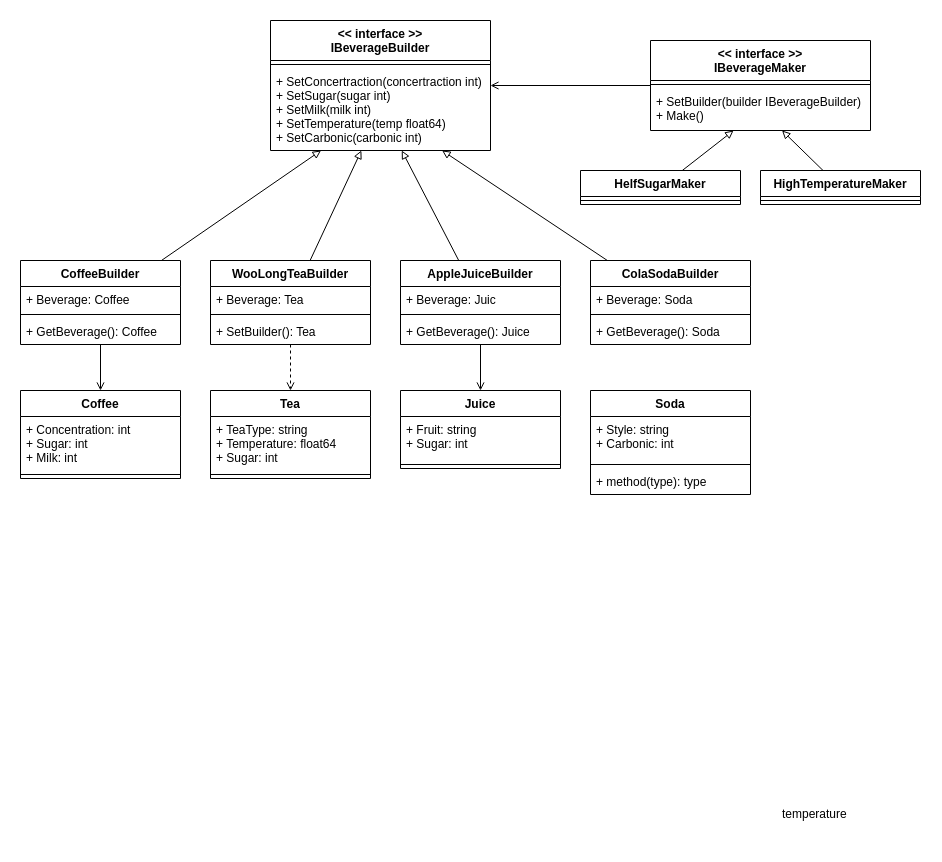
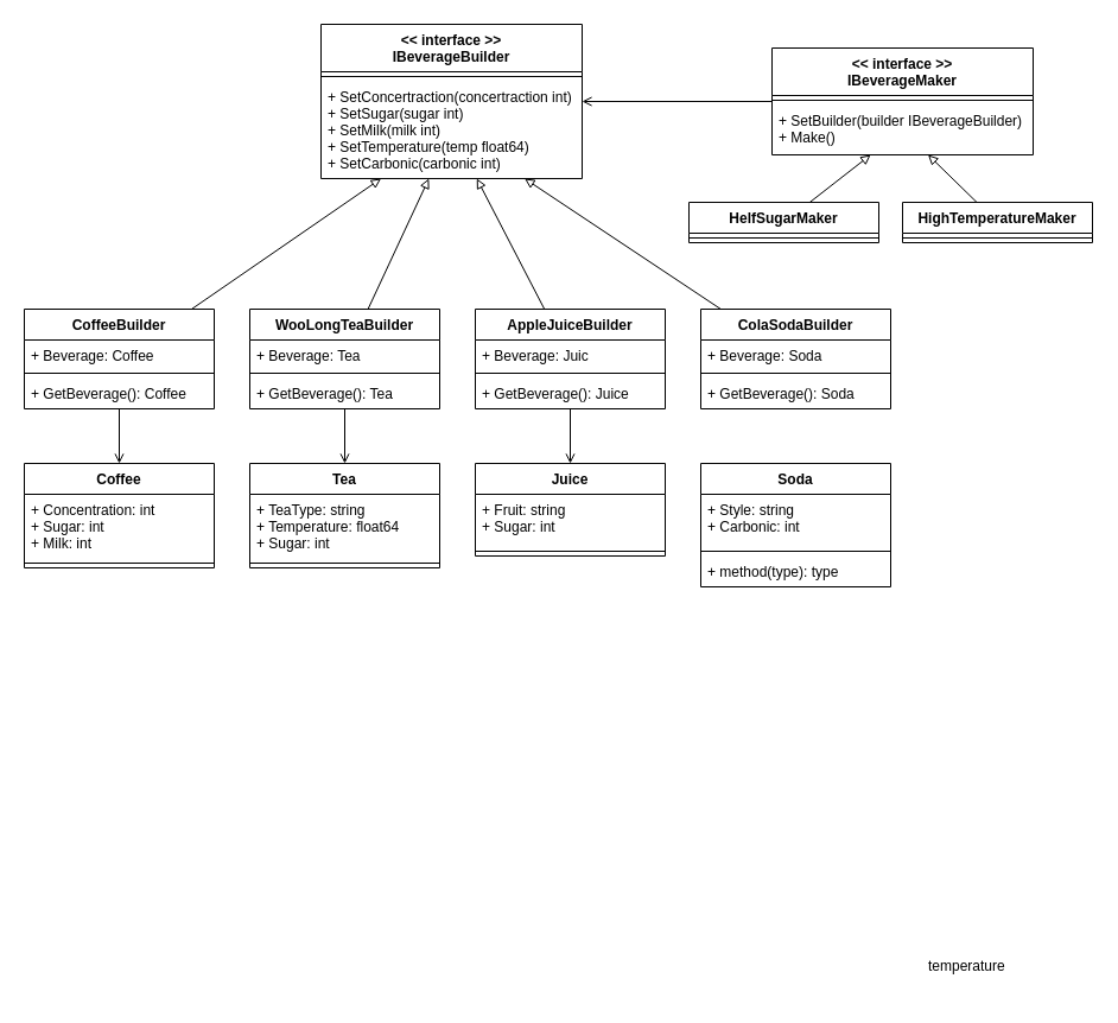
- <mxCell id="30" value="+ SetBuilder(): Tea" style="text;strokeColor=none;fillColor=none;align=left;verticalAlign=top;spacingLeft=4;spacingRight=4;overflow=hidden;rotatable=0;points=[[0,0.5],[1,0.5]];portConstraint=eastwest;" vertex="1" parent="27"><mxGeometry y="58" width="160" height="26" as="geometry" /></mxCell>
+ <mxCell id="30" value="+ GetBeverage(): Tea" style="text;strokeColor=none;fillColor=none;align=left;verticalAlign=top;spacingLeft=4;spacingRight=4;overflow=hidden;rotatable=0;points=[[0,0.5],[1,0.5]];portConstraint=eastwest;" vertex="1" parent="27"><mxGeometry y="58" width="160" height="26" as="geometry" /></mxCell>
- <mxCell id="25" value="" style="edgeStyle=none;html=1;dashed=1;endArrow=open;endFill=0;" edge="1" parent="1" source="27" target="8"><mxGeometry relative="1" as="geometry" /></mxCell>
+ <mxCell id="25" value="" style="edgeStyle=none;html=1;dashed=0;endArrow=open;endFill=0;" edge="1" parent="1" source="27" target="8"><mxGeometry relative="1" as="geometry" /></mxCell>
